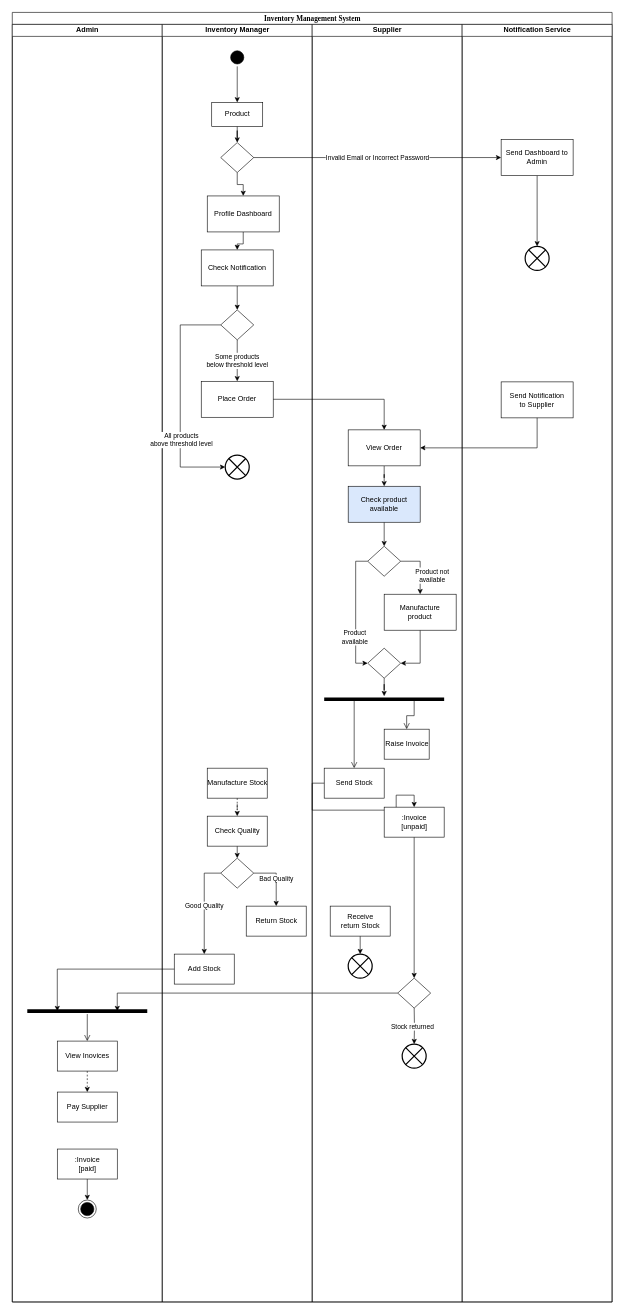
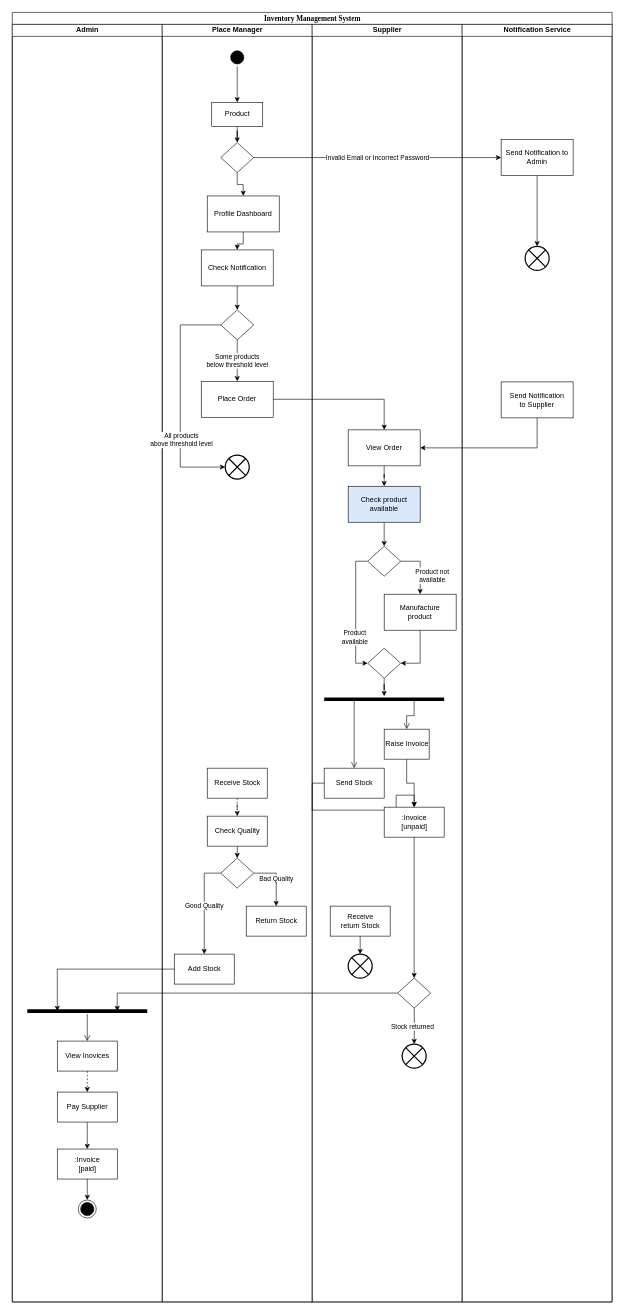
- <mxCell id="10" value="Inventory Manager" style="swimlane;html=1;startSize=20;" parent="2" vertex="1"><mxGeometry x="250" y="20" width="250" height="2130" as="geometry" /></mxCell>
+ <mxCell id="10" value="Place Manager" style="swimlane;html=1;startSize=20;" parent="2" vertex="1"><mxGeometry x="250" y="20" width="250" height="2130" as="geometry" /></mxCell>
- <mxCell id="64" value="Send Dashboard to Admin" style="whiteSpace=wrap;html=1;" vertex="1" parent="62"><mxGeometry x="65" y="192" width="120" height="60" as="geometry" /></mxCell>
+ <mxCell id="64" value="Send Notification to Admin" style="whiteSpace=wrap;html=1;" vertex="1" parent="62"><mxGeometry x="65" y="192" width="120" height="60" as="geometry" /></mxCell>
+ <mxCell id="71" value="" style="edgeStyle=orthogonalEdgeStyle;rounded=0;orthogonalLoop=1;jettySize=auto;html=1;strokeColor=#000000;" edge="1" parent="1" source="72" target="74"><mxGeometry relative="1" as="geometry" /></mxCell>
- <mxCell id="28" value="Manufacture Stock" style="html=1;dashed=0;whitespace=wrap;strokeColor=#000000;" vertex="1" parent="10"><mxGeometry x="75" y="1240" width="100" height="50" as="geometry" /></mxCell>
+ <mxCell id="28" value="Receive Stock" style="html=1;dashed=0;whitespace=wrap;strokeColor=#000000;" vertex="1" parent="10"><mxGeometry x="75" y="1240" width="100" height="50" as="geometry" /></mxCell>
+ <mxCell id="5" style="edgeStyle=orthogonalEdgeStyle;rounded=0;orthogonalLoop=1;jettySize=auto;html=1;exitX=0.5;exitY=1;exitDx=0;exitDy=0;entryX=0.5;entryY=0;entryDx=0;entryDy=0;strokeColor=#000000;" edge="1" parent="3" source="6" target="8"><mxGeometry relative="1" as="geometry" /></mxCell>
